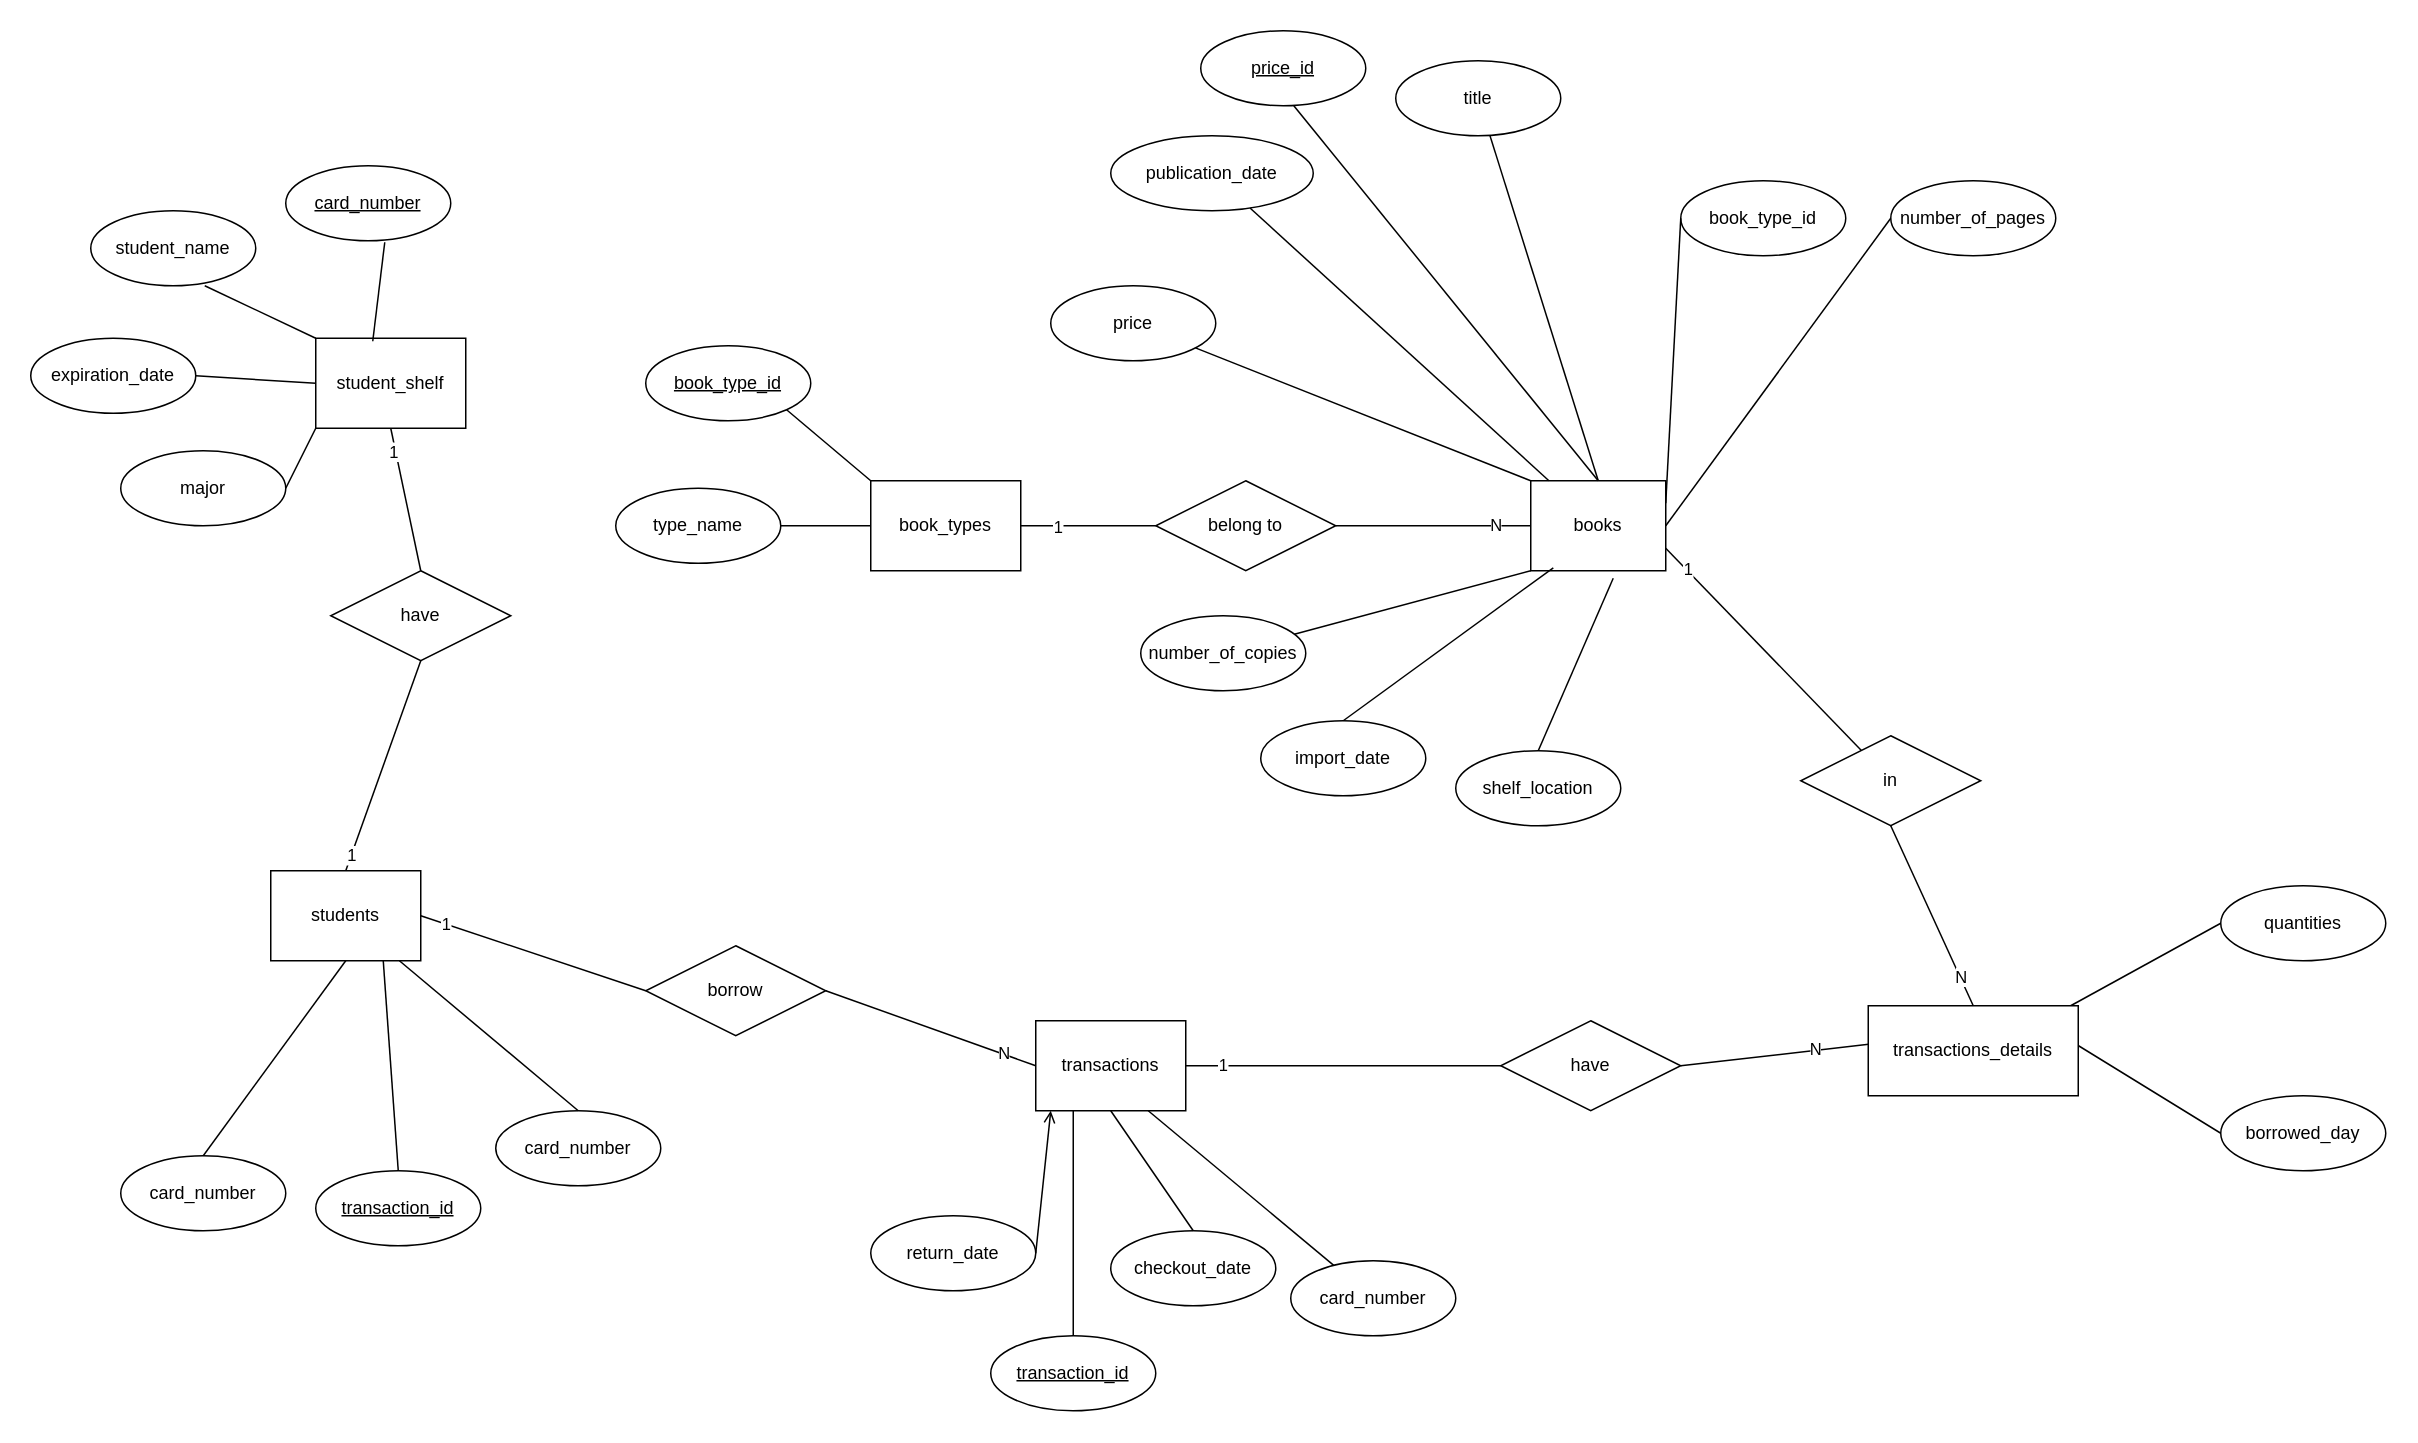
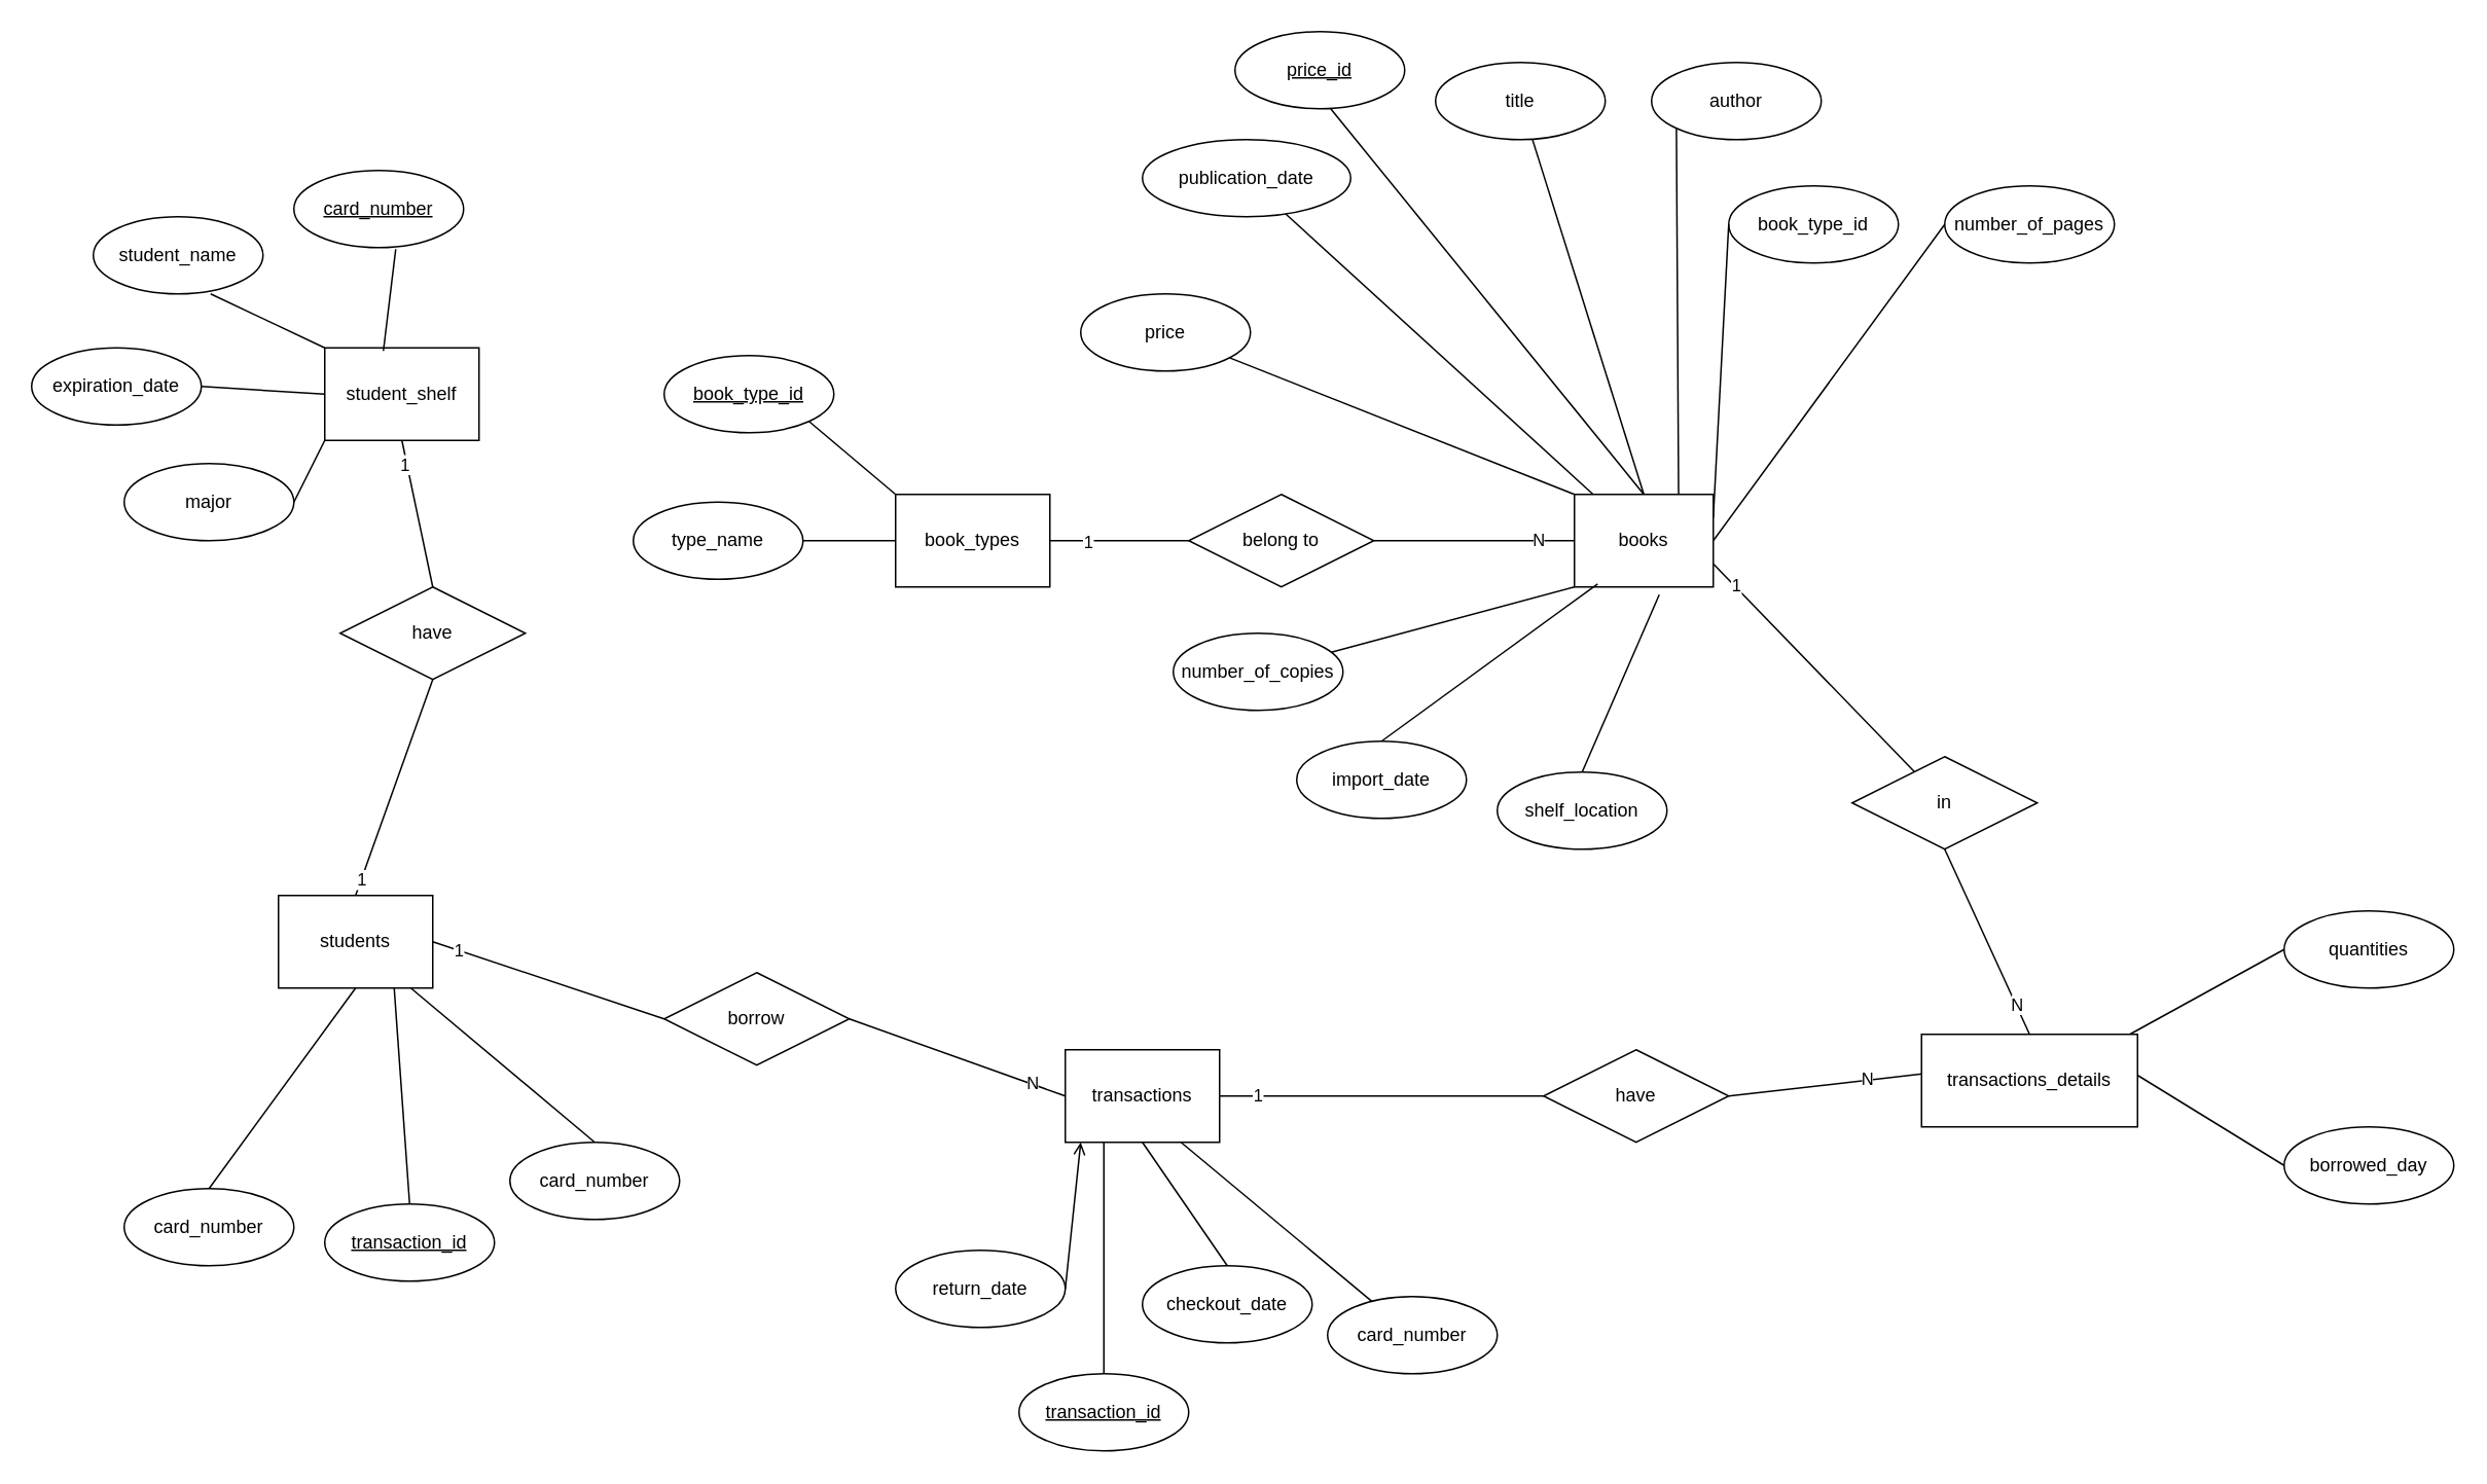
+ <mxCell id="7" value="author" style="ellipse;whiteSpace=wrap;html=1;" vertex="1" parent="1"><mxGeometry x="1070" y="40" width="110" height="50" as="geometry" /></mxCell>
+ <mxCell id="20" value="" style="endArrow=none;html=1;rounded=0;entryX=0;entryY=1;entryDx=0;entryDy=0;exitX=0.75;exitY=0;exitDx=0;exitDy=0;" edge="1" parent="1" source="5" target="7"><mxGeometry relative="1" as="geometry"><mxPoint x="1030" y="550" as="sourcePoint" /><mxPoint x="1190" y="550" as="targetPoint" /></mxGeometry></mxCell>
